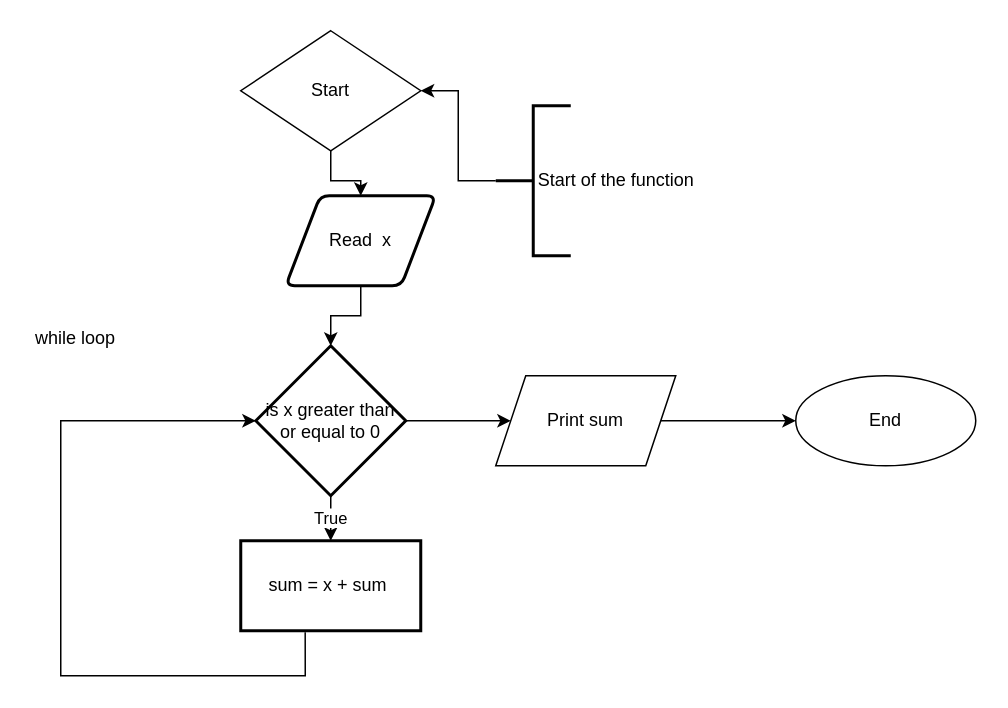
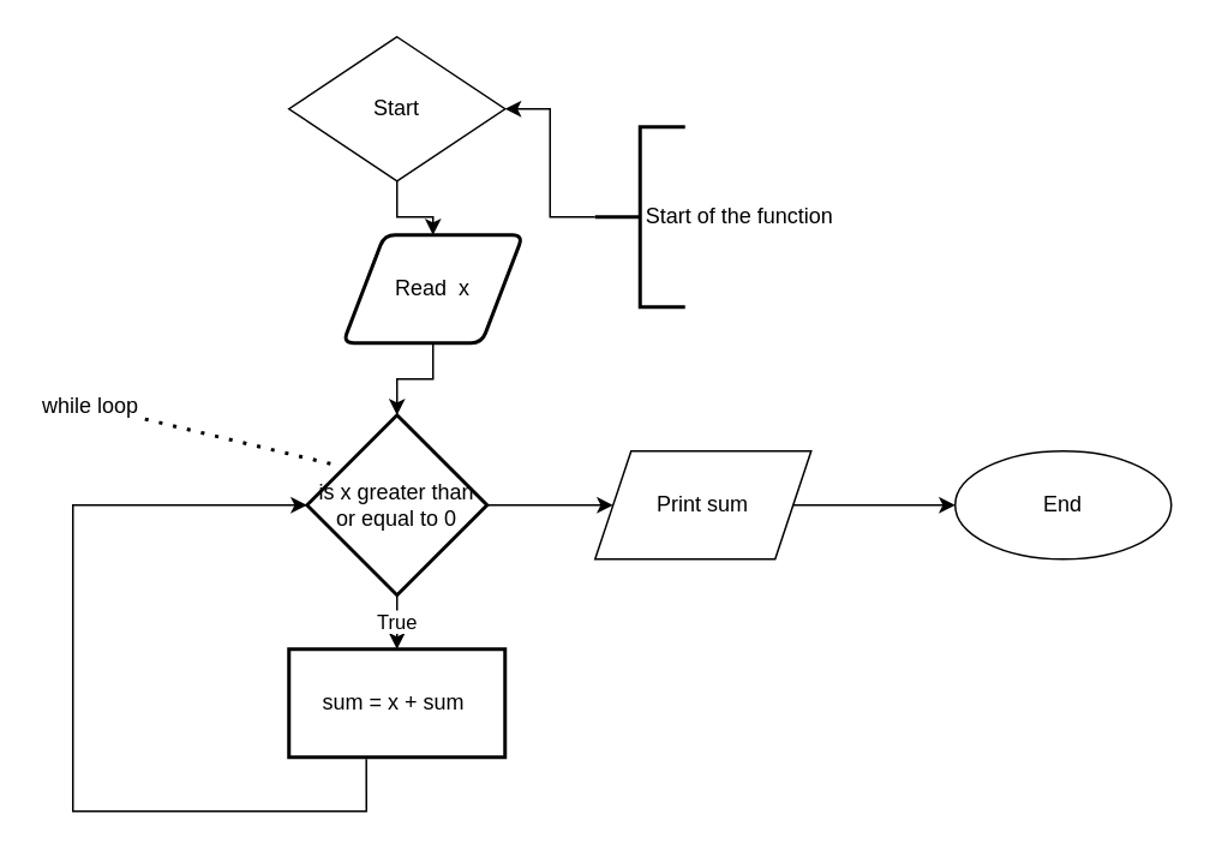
+ <mxCell id="15" value="" style="endArrow=none;dashed=1;html=1;dashPattern=1 3;strokeWidth=2;rounded=0;entryX=0.17;entryY=0.28;entryDx=0;entryDy=0;entryPerimeter=0;" edge="1" parent="1" source="14" target="7"><mxGeometry width="50" height="50" relative="1" as="geometry"><mxPoint x="220" y="270" as="sourcePoint" /><mxPoint x="270" y="220" as="targetPoint" /></mxGeometry></mxCell>
